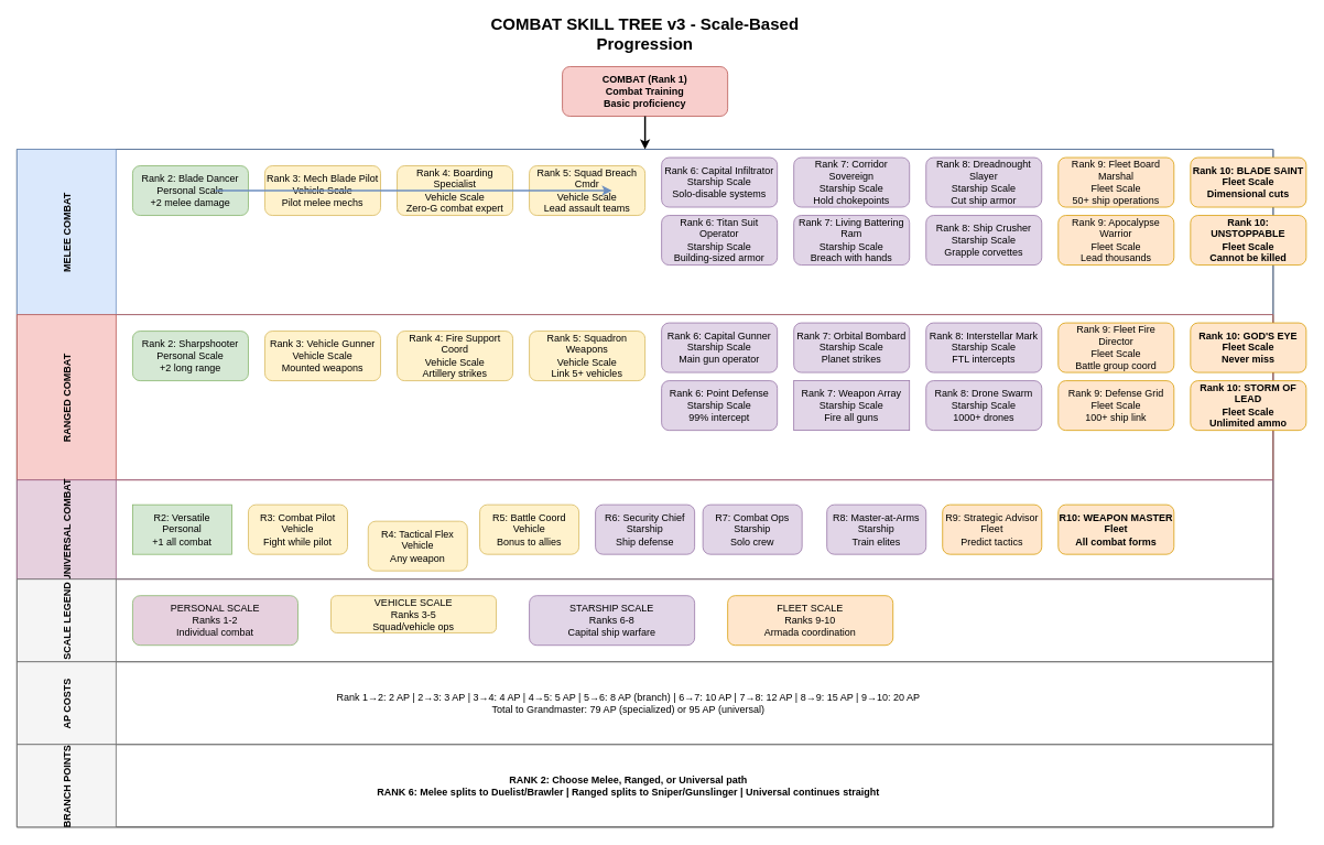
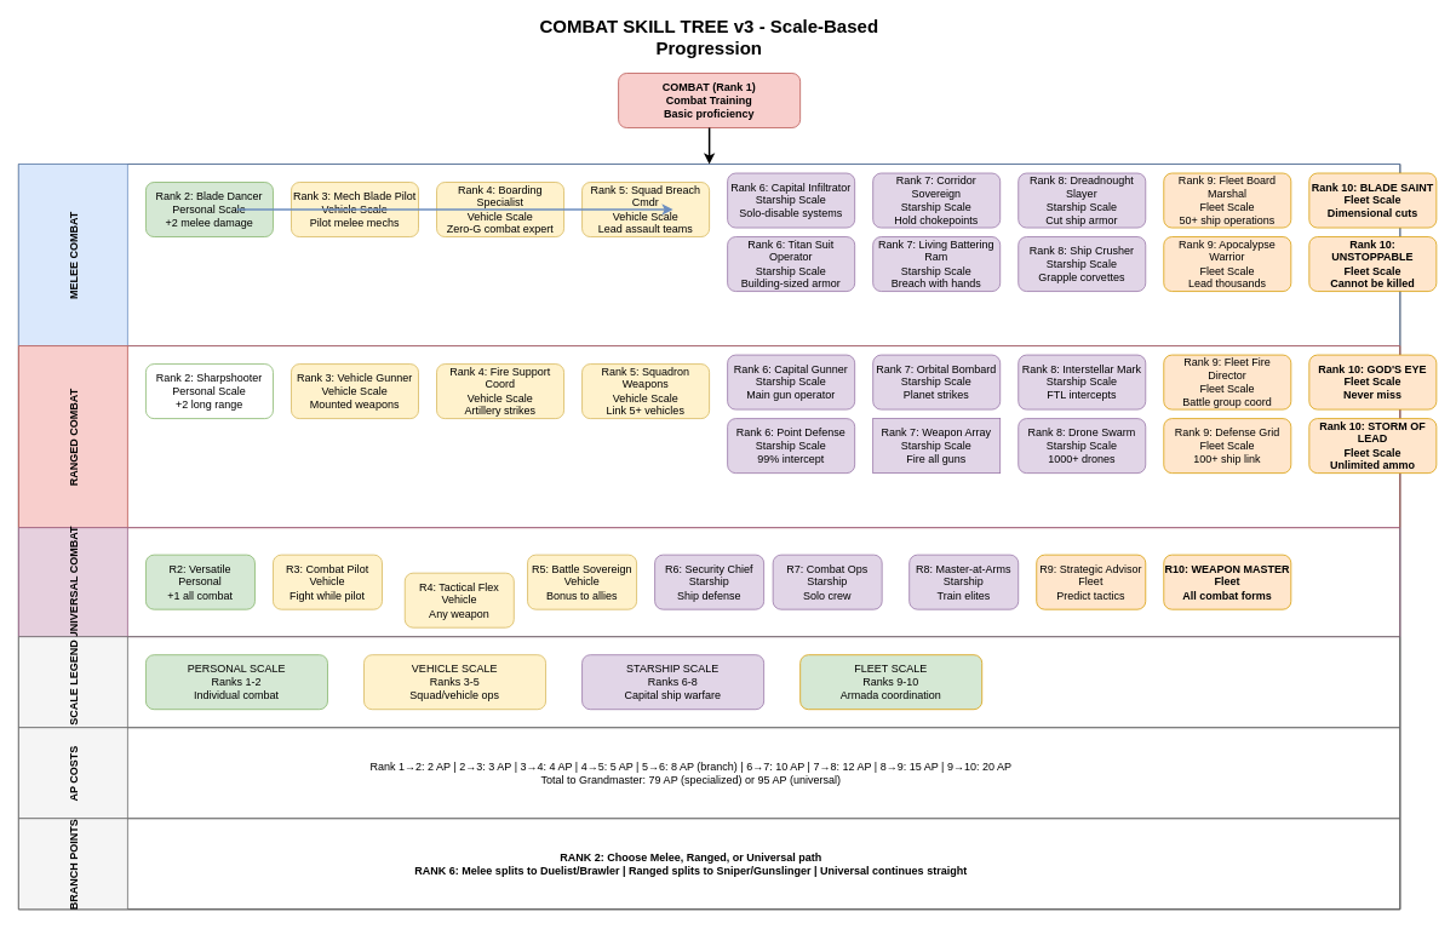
- <mxCell id="21" value="Rank 2: Sharpshooter&#10;Personal Scale&#10;+2 long range" style="rounded=1;whiteSpace=wrap;html=1;fillColor=#d5e8d4;strokeColor=#82b366;" parent="20" vertex="1"><mxGeometry x="140" y="20" width="140" height="60" as="geometry" /></mxCell>
+ <mxCell id="21" value="Rank 2: Sharpshooter&#10;Personal Scale&#10;+2 long range" style="rounded=1;whiteSpace=wrap;html=1;fillColor=#ffffff;strokeColor=#82b366;" parent="20" vertex="1"><mxGeometry x="140" y="20" width="140" height="60" as="geometry" /></mxCell>
- <mxCell id="36" value="R2: Versatile&#10;Personal&#10;+1 all combat" style="whiteSpace=wrap;html=1;fillColor=#d5e8d4;strokeColor=#82b366;rounded=0;" parent="35" vertex="1"><mxGeometry x="140" y="30" width="120" height="60" as="geometry" /></mxCell>
+ <mxCell id="36" value="R2: Versatile&#10;Personal&#10;+1 all combat" style="rounded=1;whiteSpace=wrap;html=1;fillColor=#d5e8d4;strokeColor=#82b366;" parent="35" vertex="1"><mxGeometry x="140" y="30" width="120" height="60" as="geometry" /></mxCell>
- <mxCell id="39" value="R5: Battle Coord&#10;Vehicle&#10;Bonus to allies" style="rounded=1;whiteSpace=wrap;html=1;fillColor=#fff2cc;strokeColor=#d6b656;" parent="35" vertex="1"><mxGeometry x="560" y="30" width="120" height="60" as="geometry" /></mxCell>
+ <mxCell id="39" value="R5: Battle Sovereign&#10;Vehicle&#10;Bonus to allies" style="rounded=1;whiteSpace=wrap;html=1;fillColor=#fff2cc;strokeColor=#d6b656;" parent="35" vertex="1"><mxGeometry x="560" y="30" width="120" height="60" as="geometry" /></mxCell>
- <mxCell id="47" value="VEHICLE SCALE&#10;Ranks 3-5&#10;Squad/vehicle ops" style="rounded=1;whiteSpace=wrap;html=1;fillColor=#fff2cc;strokeColor=#d6b656;" parent="45" vertex="1"><mxGeometry x="380" y="20" width="200" height="45" as="geometry" /></mxCell>
+ <mxCell id="47" value="VEHICLE SCALE&#10;Ranks 3-5&#10;Squad/vehicle ops" style="rounded=1;whiteSpace=wrap;html=1;fillColor=#fff2cc;strokeColor=#d6b656;" parent="45" vertex="1"><mxGeometry x="380" y="20" width="200" height="60" as="geometry" /></mxCell>
- <mxCell id="46" value="PERSONAL SCALE&#10;Ranks 1-2&#10;Individual combat" style="rounded=1;whiteSpace=wrap;html=1;fillColor=#e6d0de;strokeColor=#82b366;" parent="45" vertex="1"><mxGeometry x="140" y="20" width="200" height="60" as="geometry" /></mxCell>
+ <mxCell id="46" value="PERSONAL SCALE&#10;Ranks 1-2&#10;Individual combat" style="rounded=1;whiteSpace=wrap;html=1;fillColor=#d5e8d4;strokeColor=#82b366;" parent="45" vertex="1"><mxGeometry x="140" y="20" width="200" height="60" as="geometry" /></mxCell>
- <mxCell id="49" value="FLEET SCALE&#10;Ranks 9-10&#10;Armada coordination" style="rounded=1;whiteSpace=wrap;html=1;fillColor=#ffe6cc;strokeColor=#d79b00;" parent="45" vertex="1"><mxGeometry x="860" y="20" width="200" height="60" as="geometry" /></mxCell>
+ <mxCell id="49" value="FLEET SCALE&#10;Ranks 9-10&#10;Armada coordination" style="rounded=1;whiteSpace=wrap;html=1;fillColor=#d5e8d4;strokeColor=#d79b00;" parent="45" vertex="1"><mxGeometry x="860" y="20" width="200" height="60" as="geometry" /></mxCell>
